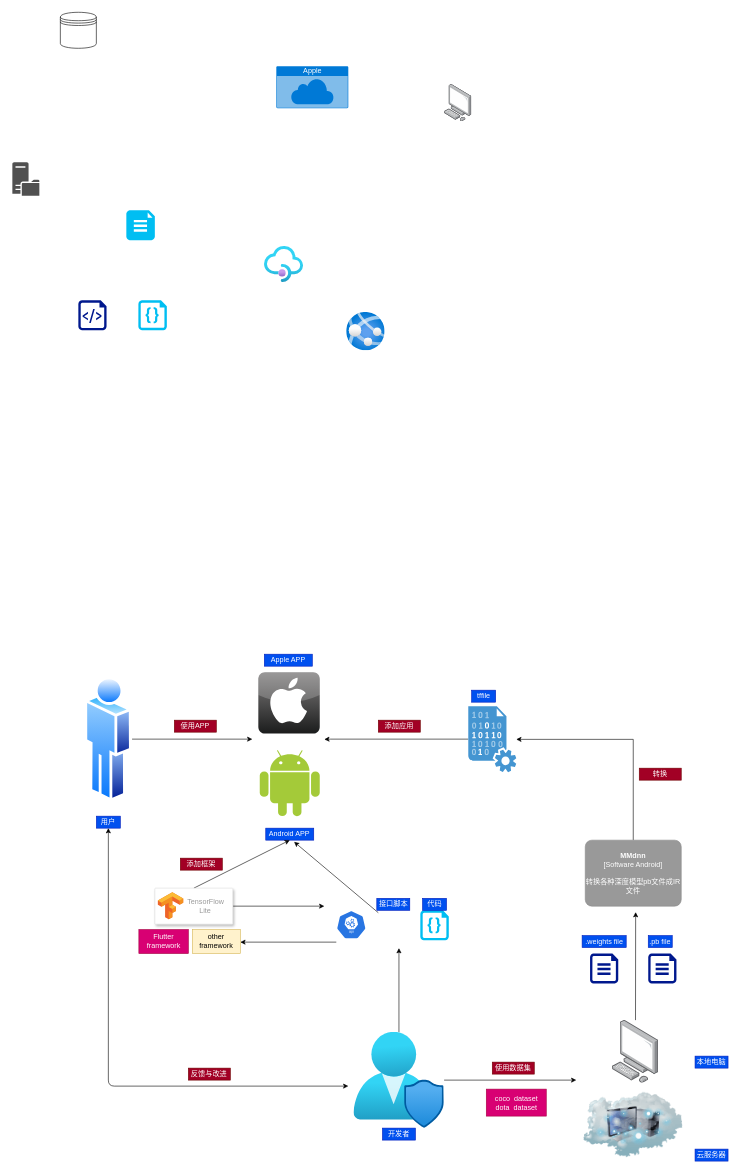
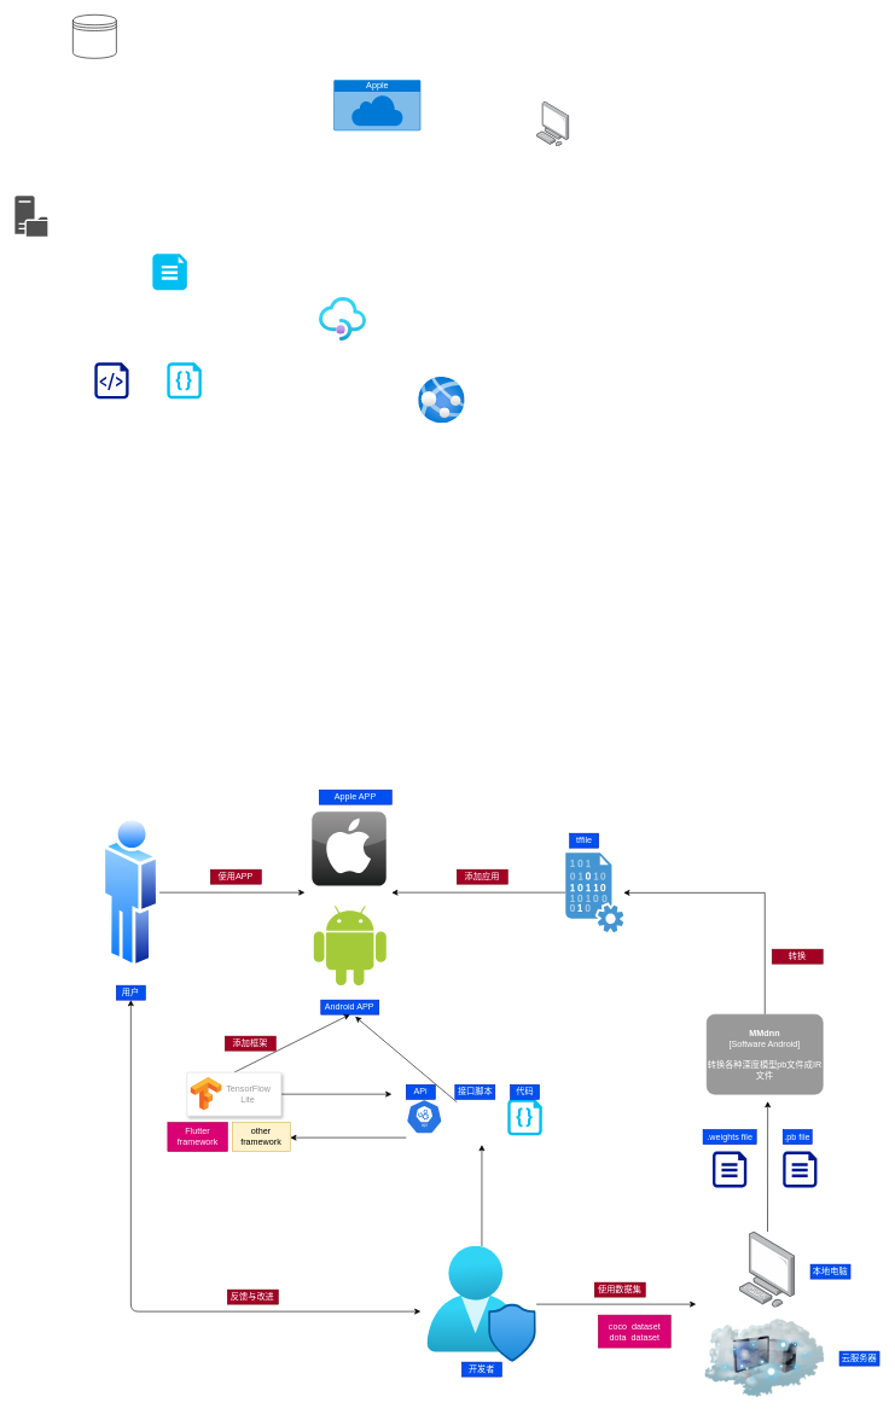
- <mxCell id="27" value="Apple APP" style="text;html=1;strokeColor=#001DBC;fillColor=#0050ef;align=center;verticalAlign=middle;whiteSpace=wrap;rounded=0;fontColor=#ffffff;" vertex="1" parent="1"><mxGeometry x="440" y="1090" width="80" height="20" as="geometry" /></mxCell>
+ <mxCell id="27" value="Apple APP" style="text;html=1;strokeColor=#001DBC;fillColor=#0050ef;align=center;verticalAlign=middle;whiteSpace=wrap;rounded=0;fontColor=#ffffff;" vertex="1" parent="1"><mxGeometry x="440" y="1090" width="100" height="20" as="geometry" /></mxCell>
- <mxCell id="57" value="转换" style="text;html=1;strokeColor=#6F0000;fillColor=#a20025;align=center;verticalAlign=middle;whiteSpace=wrap;rounded=0;fontColor=#ffffff;" vertex="1" parent="1"><mxGeometry x="1065" y="1280" width="70" height="20" as="geometry" /></mxCell>
+ <mxCell id="57" value="转换" style="text;html=1;strokeColor=#6F0000;fillColor=#a20025;align=center;verticalAlign=middle;whiteSpace=wrap;rounded=0;fontColor=#ffffff;" vertex="1" parent="1"><mxGeometry x="1065" y="1310" width="70" height="20" as="geometry" /></mxCell>
- <mxCell id="41" value="添加框架" style="text;html=1;strokeColor=#6F0000;fillColor=#a20025;align=center;verticalAlign=middle;whiteSpace=wrap;rounded=0;fontColor=#ffffff;" vertex="1" parent="1"><mxGeometry x="300" y="1430" width="70" height="20" as="geometry" /></mxCell>
+ <mxCell id="41" value="添加框架" style="text;html=1;strokeColor=#6F0000;fillColor=#a20025;align=center;verticalAlign=middle;whiteSpace=wrap;rounded=0;fontColor=#ffffff;" vertex="1" parent="1"><mxGeometry x="310" y="1430" width="70" height="20" as="geometry" /></mxCell>
+ <mxCell id="42" value="APi" style="text;html=1;strokeColor=#001DBC;fillColor=#0050ef;align=center;verticalAlign=middle;whiteSpace=wrap;rounded=0;fontColor=#ffffff;" vertex="1" parent="1"><mxGeometry x="560" y="1497" width="40" height="20" as="geometry" /></mxCell>
- <mxCell id="49" value="本地电脑" style="text;html=1;strokeColor=#001DBC;fillColor=#0050ef;align=center;verticalAlign=middle;whiteSpace=wrap;rounded=0;fontColor=#ffffff;" vertex="1" parent="1"><mxGeometry x="1158" y="1760" width="55" height="20" as="geometry" /></mxCell>
+ <mxCell id="49" value="本地电脑" style="text;html=1;strokeColor=#001DBC;fillColor=#0050ef;align=center;verticalAlign=middle;whiteSpace=wrap;rounded=0;fontColor=#ffffff;" vertex="1" parent="1"><mxGeometry x="1118" y="1745" width="55" height="20" as="geometry" /></mxCell>
- <mxCell id="52" value="coco&amp;nbsp; dataset&lt;br&gt;dota&amp;nbsp; dataset" style="html=1;dashed=0;whitespace=wrap;strokeColor=#A50040;fillColor=#d80073;fontColor=#ffffff;" vertex="1" parent="1"><mxGeometry x="810" y="1815" width="100" height="45" as="geometry" /></mxCell>
+ <mxCell id="52" value="coco&amp;nbsp; dataset&lt;br&gt;dota&amp;nbsp; dataset" style="html=1;dashed=0;whitespace=wrap;strokeColor=#A50040;fillColor=#d80073;fontColor=#ffffff;" vertex="1" parent="1"><mxGeometry x="825" y="1815" width="100" height="45" as="geometry" /></mxCell>
- <mxCell id="50" value="云服务器" style="text;html=1;strokeColor=#001DBC;fillColor=#0050ef;align=center;verticalAlign=middle;whiteSpace=wrap;rounded=0;fontColor=#ffffff;" vertex="1" parent="1"><mxGeometry x="1158" y="1915" width="55" height="20" as="geometry" /></mxCell>
+ <mxCell id="50" value="云服务器" style="text;html=1;strokeColor=#001DBC;fillColor=#0050ef;align=center;verticalAlign=middle;whiteSpace=wrap;rounded=0;fontColor=#ffffff;" vertex="1" parent="1"><mxGeometry x="1158" y="1865" width="55" height="20" as="geometry" /></mxCell>
